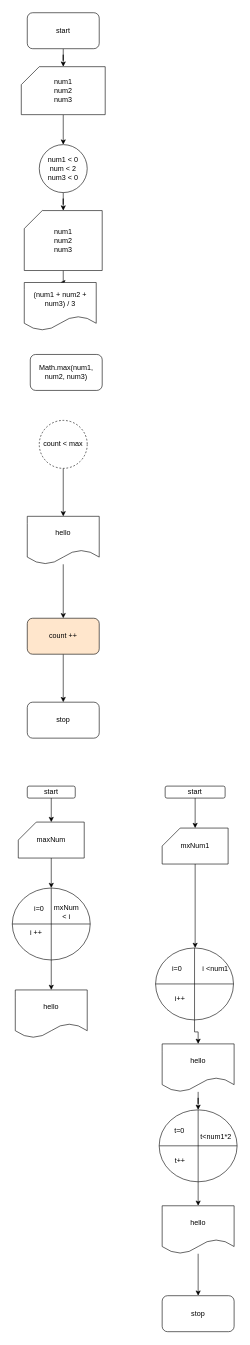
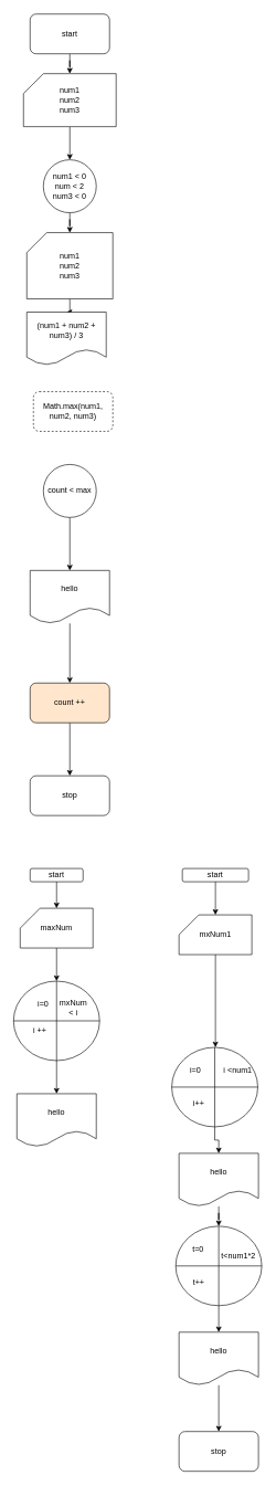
- <mxCell id="17" value="Math.max(num1, num2, num3)" style="rounded=1;whiteSpace=wrap;html=1;" vertex="1" parent="1"><mxGeometry x="50" y="590" width="120" height="60" as="geometry" /></mxCell>
+ <mxCell id="17" value="Math.max(num1, num2, num3)" style="rounded=1;whiteSpace=wrap;html=1;dashed=1;" vertex="1" parent="1"><mxGeometry x="50" y="590" width="120" height="60" as="geometry" /></mxCell>
- <mxCell id="12" value="count &amp;lt; max" style="ellipse;whiteSpace=wrap;html=1;aspect=fixed;dashed=1;" vertex="1" parent="1"><mxGeometry x="65" y="700" width="80" height="80" as="geometry" /></mxCell>
+ <mxCell id="12" value="count &amp;lt; max" style="ellipse;whiteSpace=wrap;html=1;aspect=fixed;" vertex="1" parent="1"><mxGeometry x="65" y="700" width="80" height="80" as="geometry" /></mxCell>
